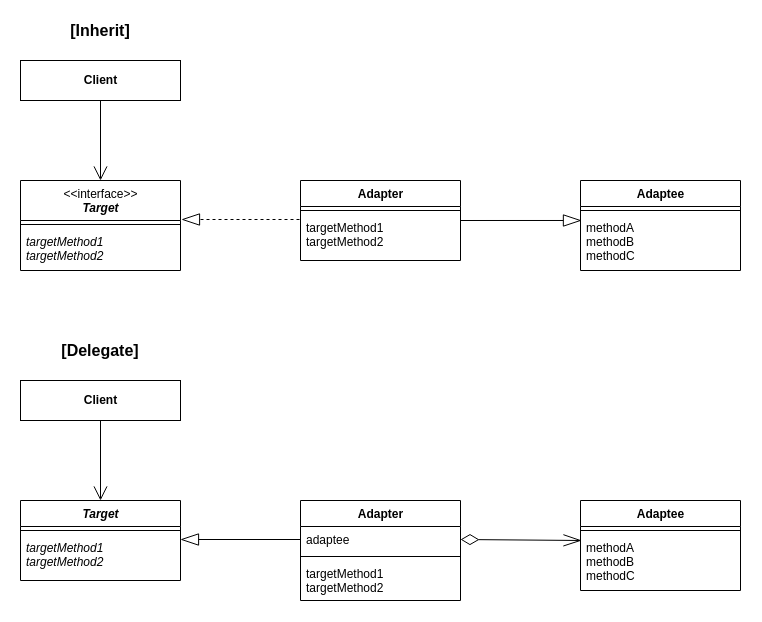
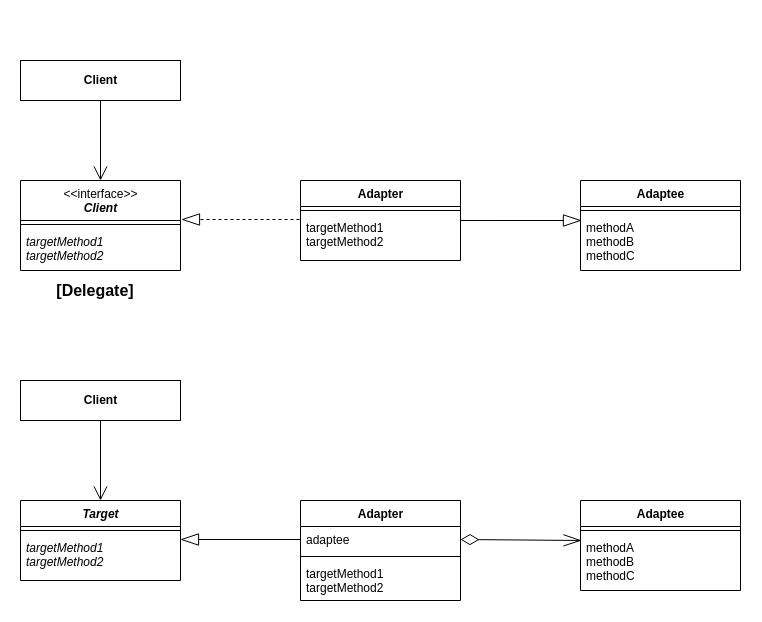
- <mxCell id="15" value="&lt;font style=&quot;font-size: 16px&quot;&gt;&lt;b&gt;[Inherit]&lt;/b&gt;&lt;/font&gt;" style="text;html=1;strokeColor=none;fillColor=none;align=center;verticalAlign=middle;whiteSpace=wrap;rounded=0;" parent="1" vertex="1"><mxGeometry x="20" y="20" width="160" height="20" as="geometry" /></mxCell>
- <mxCell id="3" value="&lt;span style=&quot;font-weight: normal&quot;&gt;&amp;lt;&amp;lt;interface&amp;gt;&amp;gt;&lt;/span&gt;&lt;br&gt;&lt;i&gt;Target&lt;/i&gt;" style="swimlane;fontStyle=1;align=center;verticalAlign=top;childLayout=stackLayout;horizontal=1;startSize=40;horizontalStack=0;resizeParent=1;resizeParentMax=0;resizeLast=0;collapsible=1;marginBottom=0;html=1;fillColor=none;" parent="1" vertex="1"><mxGeometry x="20" y="180" width="160" height="90" as="geometry" /></mxCell>
+ <mxCell id="3" value="&lt;span style=&quot;font-weight: normal&quot;&gt;&amp;lt;&amp;lt;interface&amp;gt;&amp;gt;&lt;/span&gt;&lt;br&gt;&lt;i&gt;Client&lt;/i&gt;" style="swimlane;fontStyle=1;align=center;verticalAlign=top;childLayout=stackLayout;horizontal=1;startSize=40;horizontalStack=0;resizeParent=1;resizeParentMax=0;resizeLast=0;collapsible=1;marginBottom=0;html=1;fillColor=none;" parent="1" vertex="1"><mxGeometry x="20" y="180" width="160" height="90" as="geometry" /></mxCell>
- <mxCell id="20" value="&lt;font style=&quot;font-size: 16px&quot;&gt;&lt;b&gt;[Delegate]&lt;/b&gt;&lt;/font&gt;" style="text;html=1;strokeColor=none;fillColor=none;align=center;verticalAlign=middle;whiteSpace=wrap;rounded=0;" parent="1" vertex="1"><mxGeometry x="20" y="340" width="160" height="20" as="geometry" /></mxCell>
+ <mxCell id="20" value="&lt;font style=&quot;font-size: 16px&quot;&gt;&lt;b&gt;[Delegate]&lt;/b&gt;&lt;/font&gt;" style="text;html=1;strokeColor=none;fillColor=none;align=center;verticalAlign=middle;whiteSpace=wrap;rounded=0;" parent="1" vertex="1"><mxGeometry x="15" y="280" width="160" height="20" as="geometry" /></mxCell>
